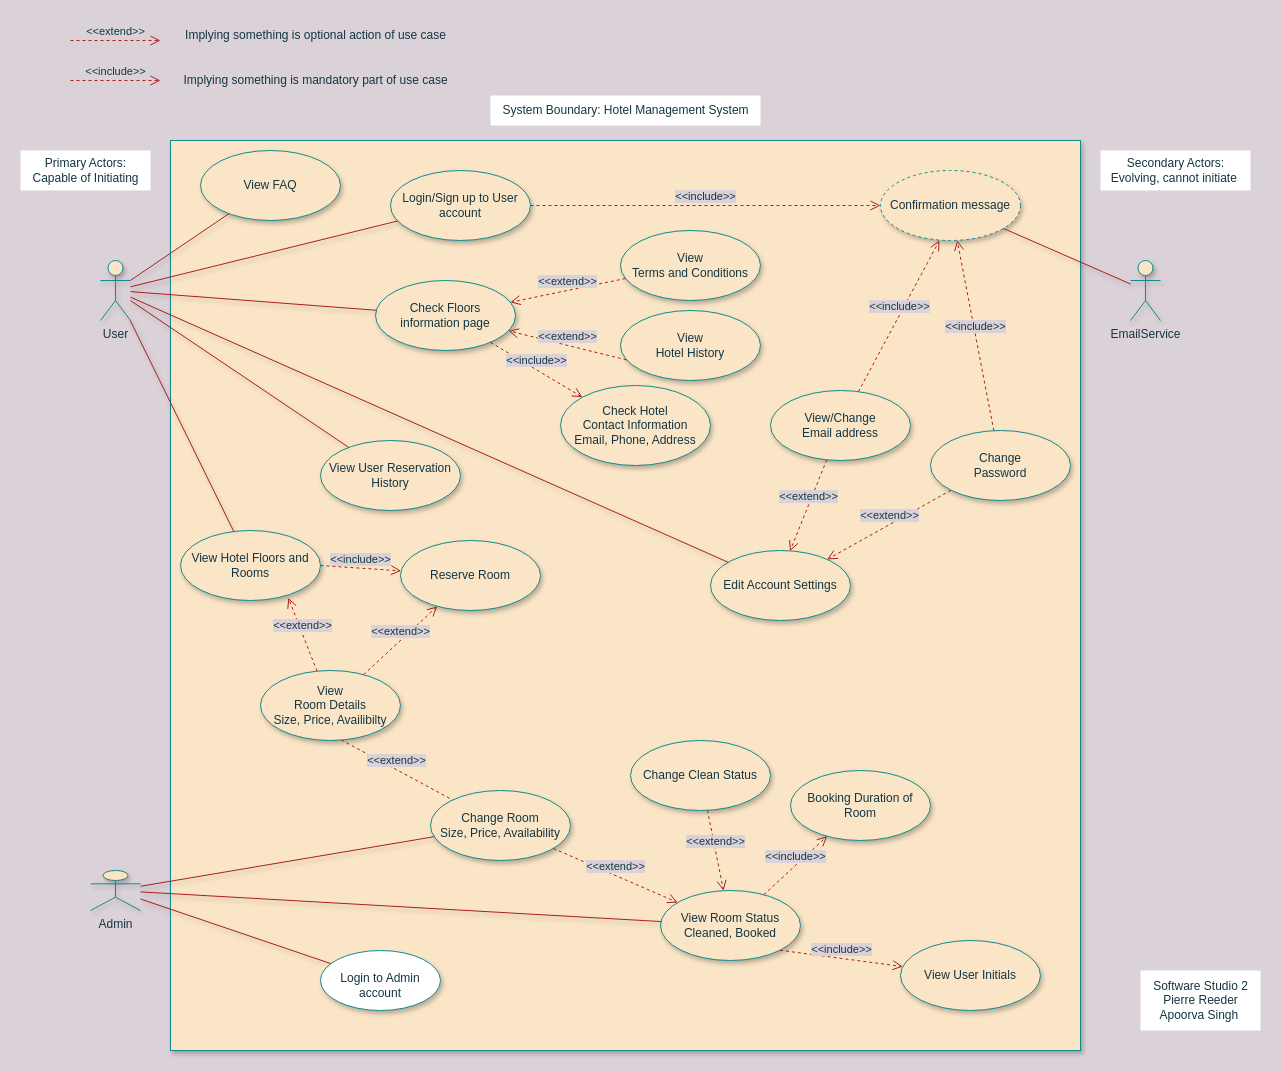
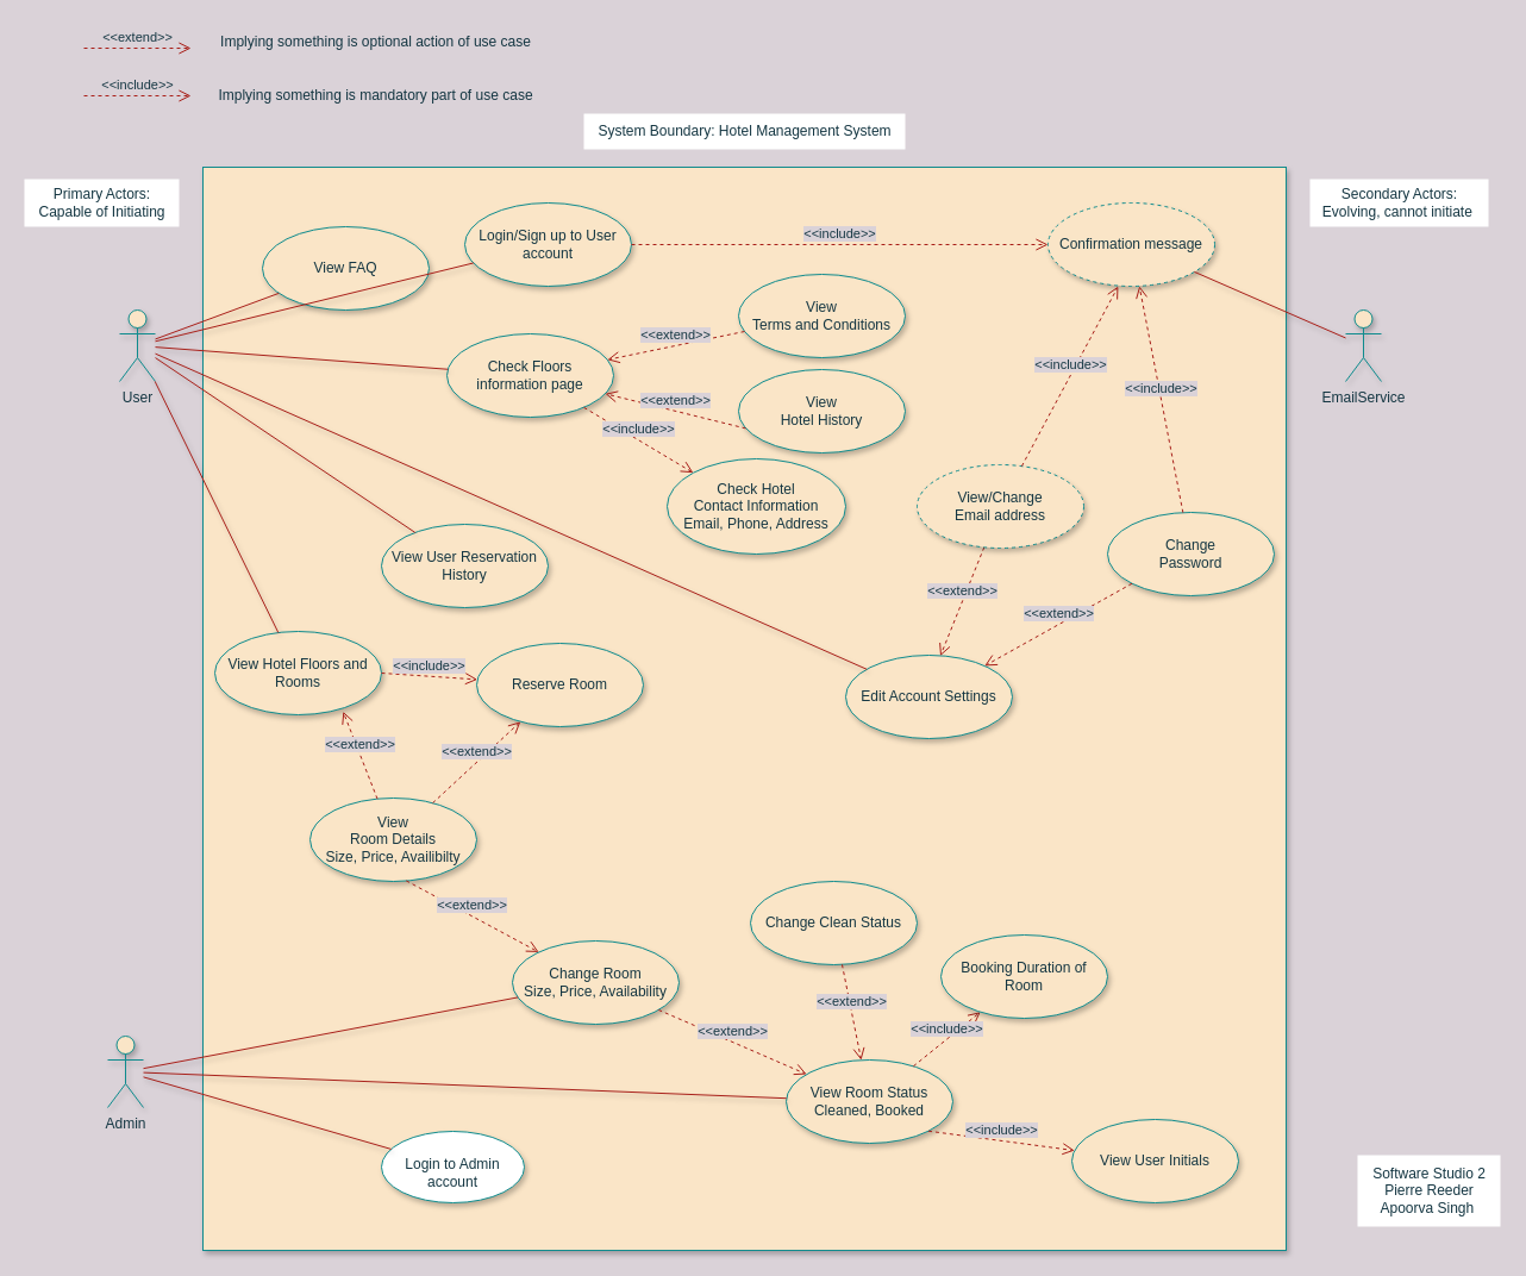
- <mxCell id="24" value="View FAQ" style="ellipse;whiteSpace=wrap;html=1;fillColor=#FAE5C7;strokeColor=#0F8B8D;fontColor=#143642;gradientColor=none;shadow=1;" vertex="1" parent="1"><mxGeometry x="200" y="150" width="140" height="70" as="geometry" /></mxCell>
+ <mxCell id="24" value="View FAQ" style="ellipse;whiteSpace=wrap;html=1;fillColor=#FAE5C7;strokeColor=#0F8B8D;fontColor=#143642;gradientColor=none;shadow=1;" vertex="1" parent="1"><mxGeometry x="220" y="190" width="140" height="70" as="geometry" /></mxCell>
- <mxCell id="53" value="View/Change&lt;br&gt;Email address" style="ellipse;whiteSpace=wrap;html=1;fillColor=#FAE5C7;strokeColor=#0F8B8D;fontColor=#143642;gradientColor=none;shadow=1;fontFamily=Helvetica;fontSize=12;" vertex="1" parent="1"><mxGeometry x="770" y="390" width="140" height="70" as="geometry" /></mxCell>
+ <mxCell id="53" value="View/Change&lt;br&gt;Email address" style="ellipse;whiteSpace=wrap;html=1;fillColor=#FAE5C7;strokeColor=#0F8B8D;fontColor=#143642;gradientColor=none;shadow=1;fontFamily=Helvetica;fontSize=12;dashed=1;" vertex="1" parent="1"><mxGeometry x="770" y="390" width="140" height="70" as="geometry" /></mxCell>
- <mxCell id="41" value="&amp;lt;&amp;lt;extend&amp;gt;&amp;gt;" style="html=1;verticalAlign=bottom;endArrow=none;dashed=1;endSize=8;rounded=0;labelBackgroundColor=#DAD2D8;strokeColor=#A8201A;fontColor=#143642;exitX=0.577;exitY=0.992;exitDx=0;exitDy=0;exitPerimeter=0;" edge="1" parent="1" source="31" target="34"><mxGeometry relative="1" as="geometry"><mxPoint x="600" y="730" as="sourcePoint" /><mxPoint x="690" y="730" as="targetPoint" /><Array as="points" /></mxGeometry></mxCell>
+ <mxCell id="41" value="&amp;lt;&amp;lt;extend&amp;gt;&amp;gt;" style="html=1;verticalAlign=bottom;endArrow=open;dashed=1;endSize=8;rounded=0;labelBackgroundColor=#DAD2D8;strokeColor=#A8201A;fontColor=#143642;exitX=0.577;exitY=0.992;exitDx=0;exitDy=0;exitPerimeter=0;" edge="1" parent="1" source="31" target="34"><mxGeometry relative="1" as="geometry"><mxPoint x="600" y="730" as="sourcePoint" /><mxPoint x="690" y="730" as="targetPoint" /><Array as="points" /></mxGeometry></mxCell>
- <mxCell id="58" value="Booking Duration of Room" style="ellipse;whiteSpace=wrap;html=1;fillColor=#FAE5C7;strokeColor=#0F8B8D;fontColor=#143642;gradientColor=none;shadow=1;fontFamily=Helvetica;fontSize=12;" vertex="1" parent="1"><mxGeometry x="790" y="770" width="140" height="70" as="geometry" /></mxCell>
+ <mxCell id="58" value="Booking Duration of Room" style="ellipse;whiteSpace=wrap;html=1;fillColor=#FAE5C7;strokeColor=#0F8B8D;fontColor=#143642;gradientColor=none;shadow=1;fontFamily=Helvetica;fontSize=12;" vertex="1" parent="1"><mxGeometry x="790" y="785" width="140" height="70" as="geometry" /></mxCell>
- <mxCell id="4" value="Admin" style="shape=umlActor;verticalLabelPosition=bottom;verticalAlign=top;html=1;outlineConnect=0;fillColor=#FAE5C7;strokeColor=#0F8B8D;fontColor=#143642;shadow=1;" vertex="1" parent="1"><mxGeometry x="90" y="870" width="50" height="40" as="geometry" /></mxCell>
+ <mxCell id="4" value="Admin" style="shape=umlActor;verticalLabelPosition=bottom;verticalAlign=top;html=1;outlineConnect=0;fillColor=#FAE5C7;strokeColor=#0F8B8D;fontColor=#143642;shadow=1;" vertex="1" parent="1"><mxGeometry x="90" y="870" width="30" height="60" as="geometry" /></mxCell>
